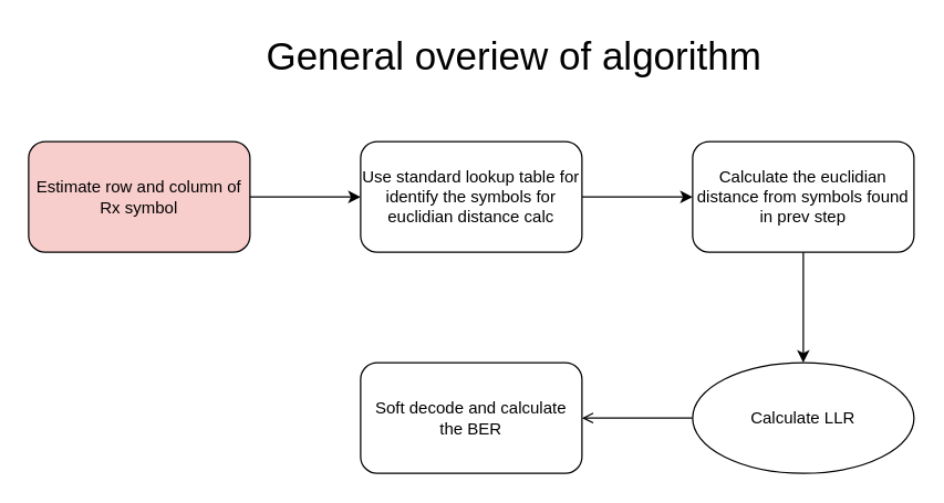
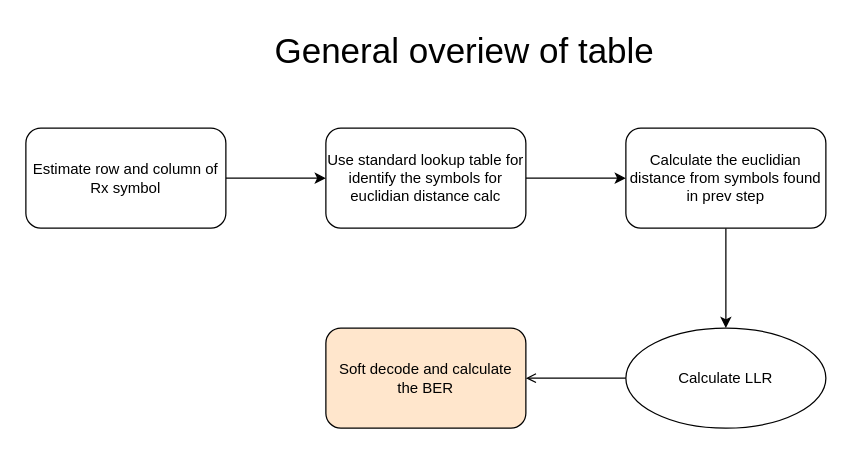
- <mxCell id="11" value="&lt;font style=&quot;font-size: 28px;&quot;&gt;General overiew of algorithm&amp;nbsp;&lt;/font&gt;" style="text;html=1;strokeColor=none;fillColor=none;align=center;verticalAlign=middle;whiteSpace=wrap;rounded=0;" vertex="1" parent="1"><mxGeometry x="190" y="20" width="370" height="40" as="geometry" /></mxCell>
+ <mxCell id="11" value="&lt;font style=&quot;font-size: 28px;&quot;&gt;General overiew of table&amp;nbsp;&lt;/font&gt;" style="text;html=1;strokeColor=none;fillColor=none;align=center;verticalAlign=middle;whiteSpace=wrap;rounded=0;" vertex="1" parent="1"><mxGeometry x="190" y="20" width="370" height="40" as="geometry" /></mxCell>
- <mxCell id="3" value="Estimate row and column of Rx symbol" style="rounded=1;whiteSpace=wrap;html=1;fillColor=#f8cecc;" vertex="1" parent="1"><mxGeometry x="20" y="102" width="160" height="80" as="geometry" /></mxCell>
+ <mxCell id="3" value="Estimate row and column of Rx symbol" style="rounded=1;whiteSpace=wrap;html=1;" vertex="1" parent="1"><mxGeometry x="20" y="102" width="160" height="80" as="geometry" /></mxCell>
- <mxCell id="10" value="Soft decode and calculate the BER" style="whiteSpace=wrap;html=1;rounded=1;" vertex="1" parent="1"><mxGeometry x="260" y="262" width="160" height="80" as="geometry" /></mxCell>
+ <mxCell id="10" value="Soft decode and calculate the BER" style="whiteSpace=wrap;html=1;rounded=1;fillColor=#ffe6cc;" vertex="1" parent="1"><mxGeometry x="260" y="262" width="160" height="80" as="geometry" /></mxCell>
